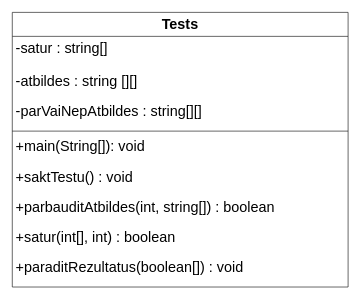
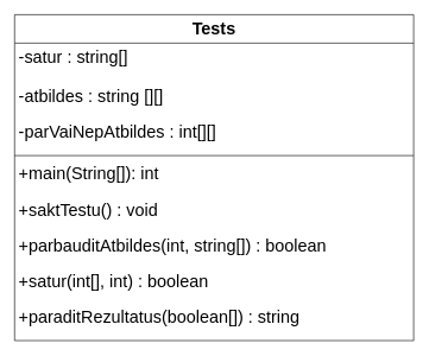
- <mxCell id="5" value="&lt;font style=&quot;font-size: 24px;&quot;&gt;-parVaiNepAtbildes : string[][]&lt;/font&gt;&lt;div style=&quot;background-color:#2f2f2f;padding:0px 0px 0px 2px;&quot;&gt;&lt;div style=&quot;color: rgb(170, 170, 170); font-family: &amp;quot;Courier New&amp;quot;; font-size: 8pt;&quot;&gt;&lt;p style=&quot;background-color:#373737;margin:0;&quot;&gt;&lt;span style=&quot;color:#d9e8f7;&quot;&gt;&lt;/span&gt;&lt;/p&gt;&lt;/div&gt;&lt;/div&gt;" style="text;strokeColor=none;fillColor=none;align=left;verticalAlign=top;spacingLeft=4;spacingRight=4;overflow=hidden;rotatable=0;points=[[0,0.5],[1,0.5]];portConstraint=eastwest;whiteSpace=wrap;html=1;" parent="2" vertex="1"><mxGeometry y="144" width="560" height="50" as="geometry" /></mxCell>
+ <mxCell id="5" value="&lt;font style=&quot;font-size: 24px;&quot;&gt;-parVaiNepAtbildes : int[][]&lt;/font&gt;&lt;div style=&quot;background-color:#2f2f2f;padding:0px 0px 0px 2px;&quot;&gt;&lt;div style=&quot;color: rgb(170, 170, 170); font-family: &amp;quot;Courier New&amp;quot;; font-size: 8pt;&quot;&gt;&lt;p style=&quot;background-color:#373737;margin:0;&quot;&gt;&lt;span style=&quot;color:#d9e8f7;&quot;&gt;&lt;/span&gt;&lt;/p&gt;&lt;/div&gt;&lt;/div&gt;" style="text;strokeColor=none;fillColor=none;align=left;verticalAlign=top;spacingLeft=4;spacingRight=4;overflow=hidden;rotatable=0;points=[[0,0.5],[1,0.5]];portConstraint=eastwest;whiteSpace=wrap;html=1;" parent="2" vertex="1"><mxGeometry y="144" width="560" height="50" as="geometry" /></mxCell>
- <mxCell id="7" value="&lt;font style=&quot;font-size: 24px;&quot;&gt;+main(String[]): void&lt;/font&gt;" style="text;strokeColor=none;fillColor=none;align=left;verticalAlign=top;spacingLeft=4;spacingRight=4;overflow=hidden;rotatable=0;points=[[0,0.5],[1,0.5]];portConstraint=eastwest;whiteSpace=wrap;html=1;" parent="2" vertex="1"><mxGeometry y="202" width="560" height="52" as="geometry" /></mxCell>
+ <mxCell id="7" value="&lt;font style=&quot;font-size: 24px;&quot;&gt;+main(String[]): int&lt;/font&gt;" style="text;strokeColor=none;fillColor=none;align=left;verticalAlign=top;spacingLeft=4;spacingRight=4;overflow=hidden;rotatable=0;points=[[0,0.5],[1,0.5]];portConstraint=eastwest;whiteSpace=wrap;html=1;" parent="2" vertex="1"><mxGeometry y="202" width="560" height="52" as="geometry" /></mxCell>
- <mxCell id="11" value="&lt;font style=&quot;font-size: 24px;&quot;&gt;+paraditRezultatus(boolean[]) : void&lt;/font&gt;&lt;div style=&quot;background-color:#2f2f2f;padding:0px 0px 0px 2px;&quot;&gt;&lt;div style=&quot;color: rgb(170, 170, 170); font-family: &amp;quot;Courier New&amp;quot;; font-size: 8pt;&quot;&gt;&lt;p style=&quot;background-color:#373737;margin:0;&quot;&gt;&lt;span style=&quot;color:#d9e8f7;&quot;&gt;&lt;/span&gt;&lt;/p&gt;&lt;/div&gt;&lt;/div&gt;" style="text;strokeColor=none;fillColor=none;align=left;verticalAlign=top;spacingLeft=4;spacingRight=4;overflow=hidden;rotatable=0;points=[[0,0.5],[1,0.5]];portConstraint=eastwest;whiteSpace=wrap;html=1;" parent="2" vertex="1"><mxGeometry y="404" width="560" height="54" as="geometry" /></mxCell>
+ <mxCell id="11" value="&lt;font style=&quot;font-size: 24px;&quot;&gt;+paraditRezultatus(boolean[]) : string&lt;/font&gt;&lt;div style=&quot;background-color:#2f2f2f;padding:0px 0px 0px 2px;&quot;&gt;&lt;div style=&quot;color: rgb(170, 170, 170); font-family: &amp;quot;Courier New&amp;quot;; font-size: 8pt;&quot;&gt;&lt;p style=&quot;background-color:#373737;margin:0;&quot;&gt;&lt;span style=&quot;color:#d9e8f7;&quot;&gt;&lt;/span&gt;&lt;/p&gt;&lt;/div&gt;&lt;/div&gt;" style="text;strokeColor=none;fillColor=none;align=left;verticalAlign=top;spacingLeft=4;spacingRight=4;overflow=hidden;rotatable=0;points=[[0,0.5],[1,0.5]];portConstraint=eastwest;whiteSpace=wrap;html=1;" parent="2" vertex="1"><mxGeometry y="404" width="560" height="54" as="geometry" /></mxCell>
